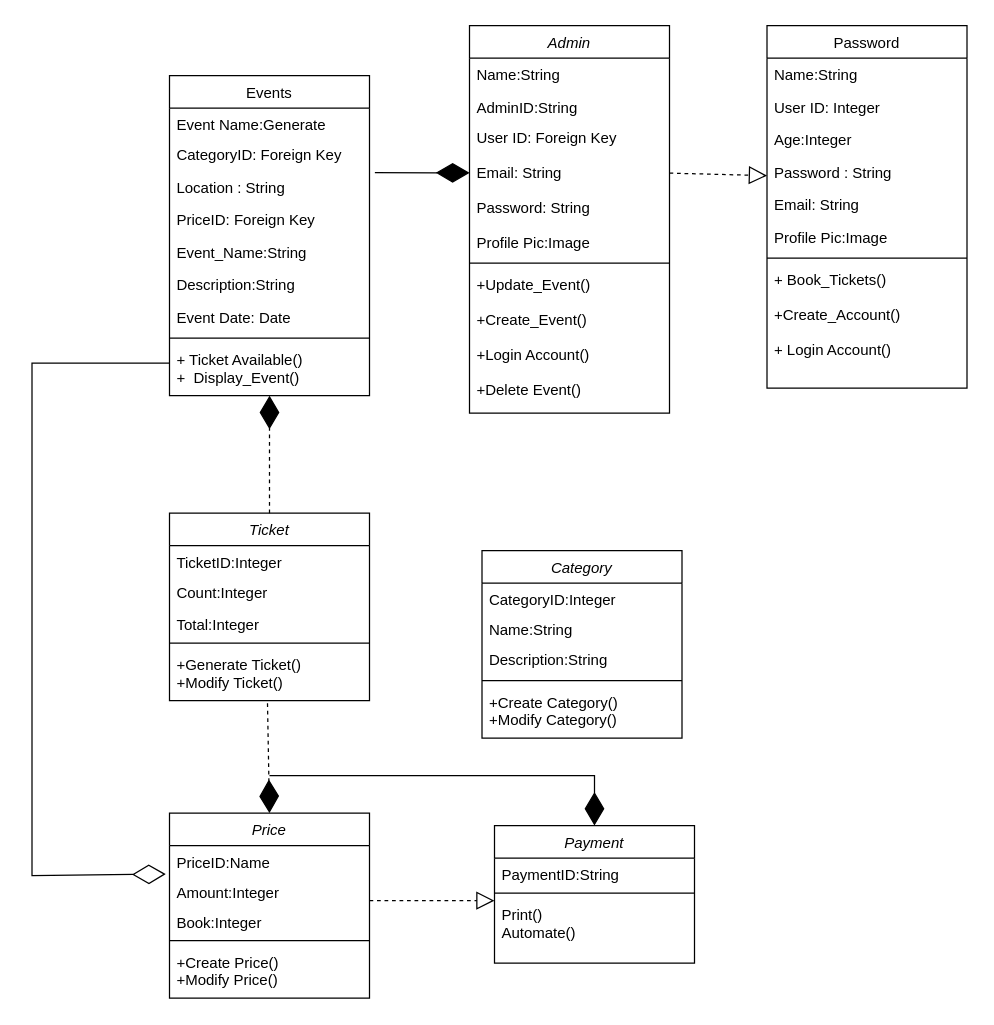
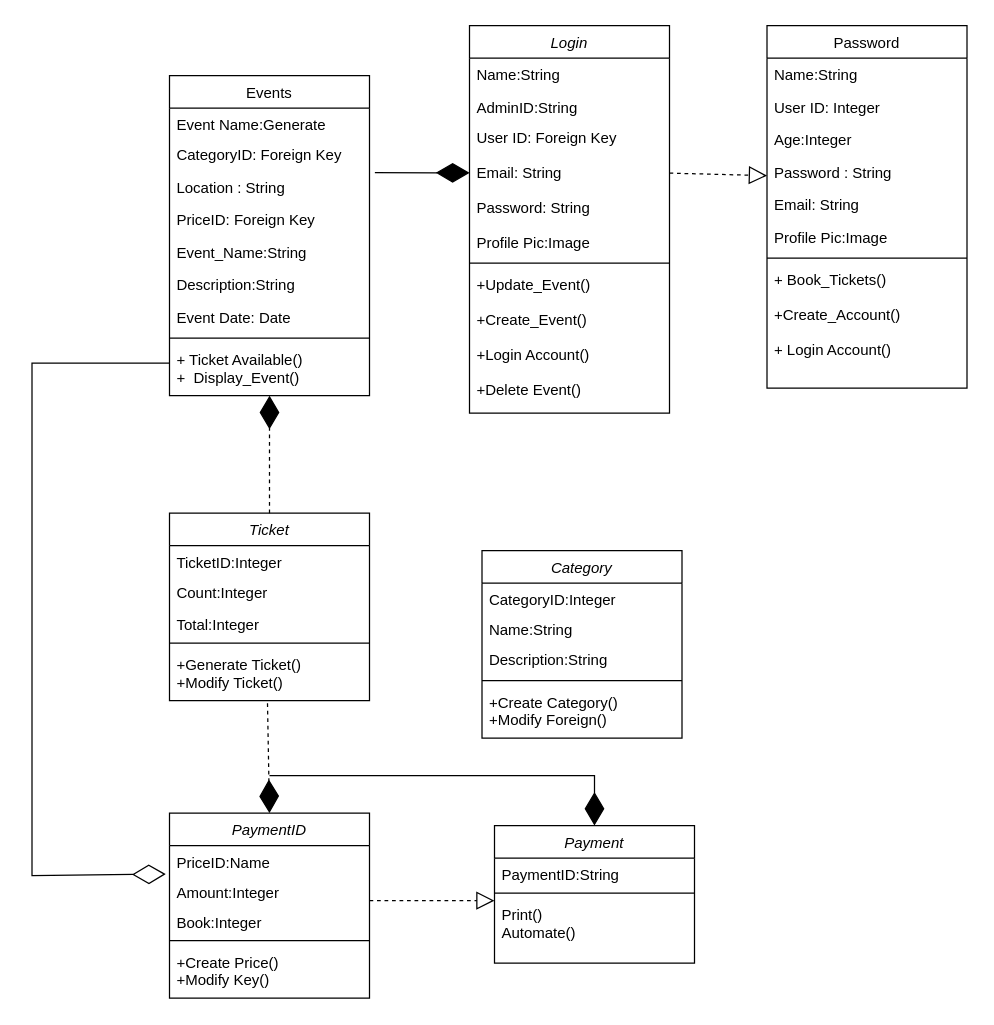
- <mxCell id="2" value="Admin" style="swimlane;fontStyle=2;align=center;verticalAlign=top;childLayout=stackLayout;horizontal=1;startSize=26;horizontalStack=0;resizeParent=1;resizeLast=0;collapsible=1;marginBottom=0;rounded=0;shadow=0;strokeWidth=1;" parent="1" vertex="1"><mxGeometry x="370" y="20" width="160" height="310" as="geometry"><mxRectangle x="230" y="140" width="160" height="26" as="alternateBounds" /></mxGeometry></mxCell>
+ <mxCell id="2" value="Login" style="swimlane;fontStyle=2;align=center;verticalAlign=top;childLayout=stackLayout;horizontal=1;startSize=26;horizontalStack=0;resizeParent=1;resizeLast=0;collapsible=1;marginBottom=0;rounded=0;shadow=0;strokeWidth=1;" parent="1" vertex="1"><mxGeometry x="370" y="20" width="160" height="310" as="geometry"><mxRectangle x="230" y="140" width="160" height="26" as="alternateBounds" /></mxGeometry></mxCell>
- <mxCell id="42" value="+Create Category()&#10;+Modify Category()" style="text;align=left;verticalAlign=top;spacingLeft=4;spacingRight=4;overflow=hidden;rotatable=0;points=[[0,0.5],[1,0.5]];portConstraint=eastwest;" parent="37" vertex="1"><mxGeometry y="108" width="160" height="42" as="geometry" /></mxCell>
+ <mxCell id="42" value="+Create Category()&#10;+Modify Foreign()" style="text;align=left;verticalAlign=top;spacingLeft=4;spacingRight=4;overflow=hidden;rotatable=0;points=[[0,0.5],[1,0.5]];portConstraint=eastwest;" parent="37" vertex="1"><mxGeometry y="108" width="160" height="42" as="geometry" /></mxCell>
- <mxCell id="43" value="Price" style="swimlane;fontStyle=2;align=center;verticalAlign=top;childLayout=stackLayout;horizontal=1;startSize=26;horizontalStack=0;resizeParent=1;resizeLast=0;collapsible=1;marginBottom=0;rounded=0;shadow=0;strokeWidth=1;" parent="1" vertex="1"><mxGeometry x="130" y="650" width="160" height="148" as="geometry"><mxRectangle x="230" y="140" width="160" height="26" as="alternateBounds" /></mxGeometry></mxCell>
+ <mxCell id="43" value="PaymentID" style="swimlane;fontStyle=2;align=center;verticalAlign=top;childLayout=stackLayout;horizontal=1;startSize=26;horizontalStack=0;resizeParent=1;resizeLast=0;collapsible=1;marginBottom=0;rounded=0;shadow=0;strokeWidth=1;" parent="1" vertex="1"><mxGeometry x="130" y="650" width="160" height="148" as="geometry"><mxRectangle x="230" y="140" width="160" height="26" as="alternateBounds" /></mxGeometry></mxCell>
- <mxCell id="48" value="+Create Price()&#10;+Modify Price()" style="text;align=left;verticalAlign=top;spacingLeft=4;spacingRight=4;overflow=hidden;rotatable=0;points=[[0,0.5],[1,0.5]];portConstraint=eastwest;" parent="43" vertex="1"><mxGeometry y="106" width="160" height="42" as="geometry" /></mxCell>
+ <mxCell id="48" value="+Create Price()&#10;+Modify Key()" style="text;align=left;verticalAlign=top;spacingLeft=4;spacingRight=4;overflow=hidden;rotatable=0;points=[[0,0.5],[1,0.5]];portConstraint=eastwest;" parent="43" vertex="1"><mxGeometry y="106" width="160" height="42" as="geometry" /></mxCell>
